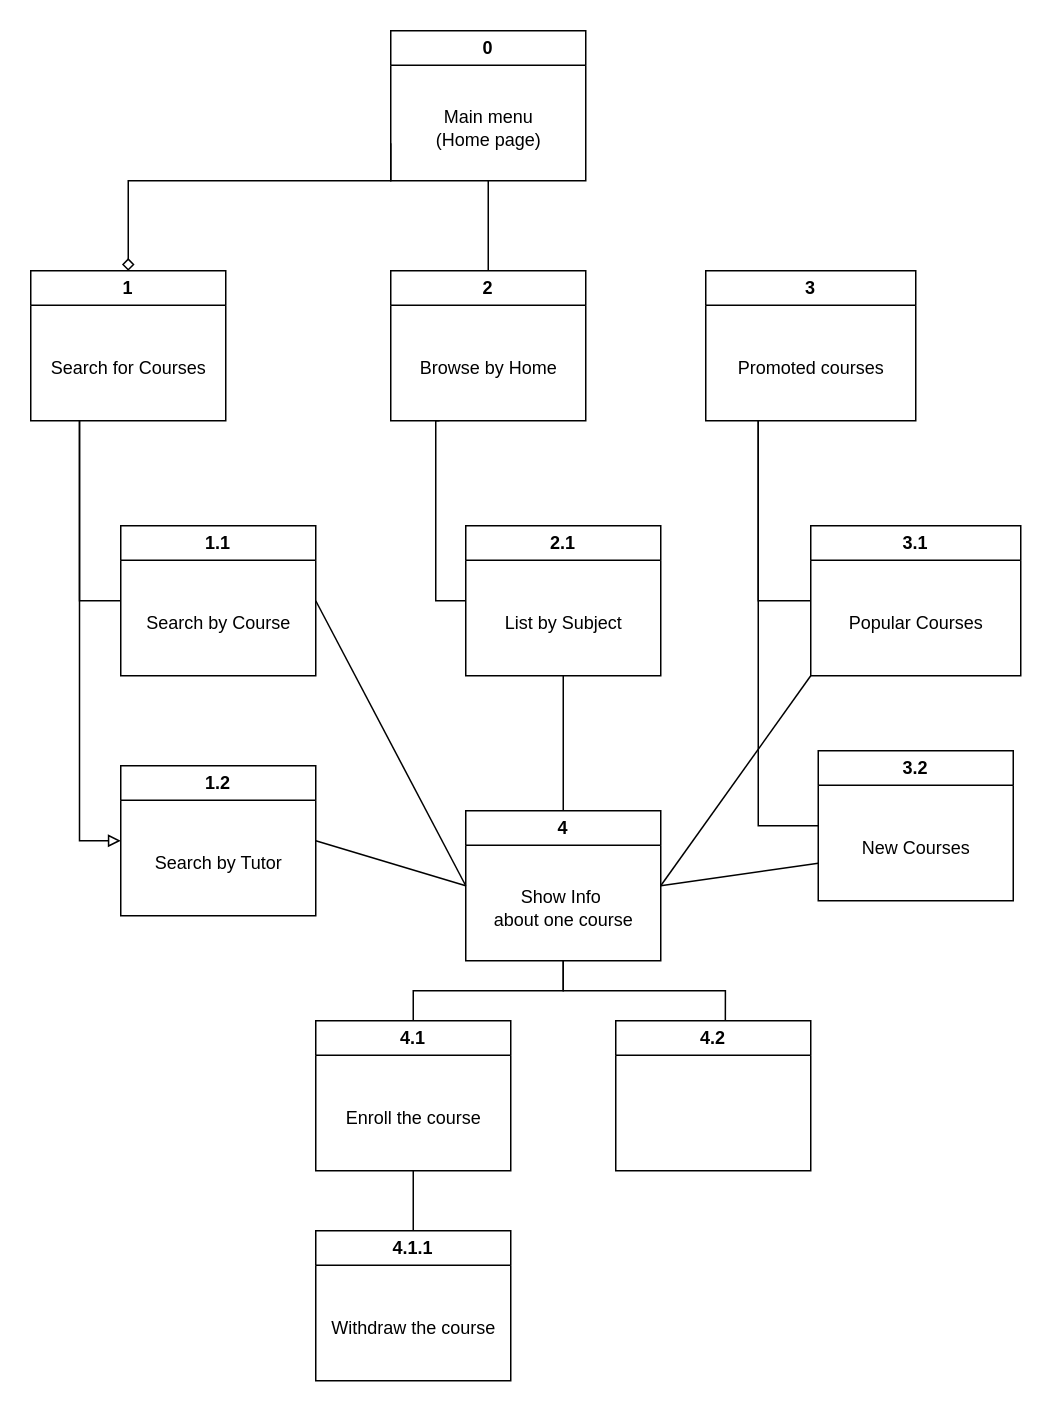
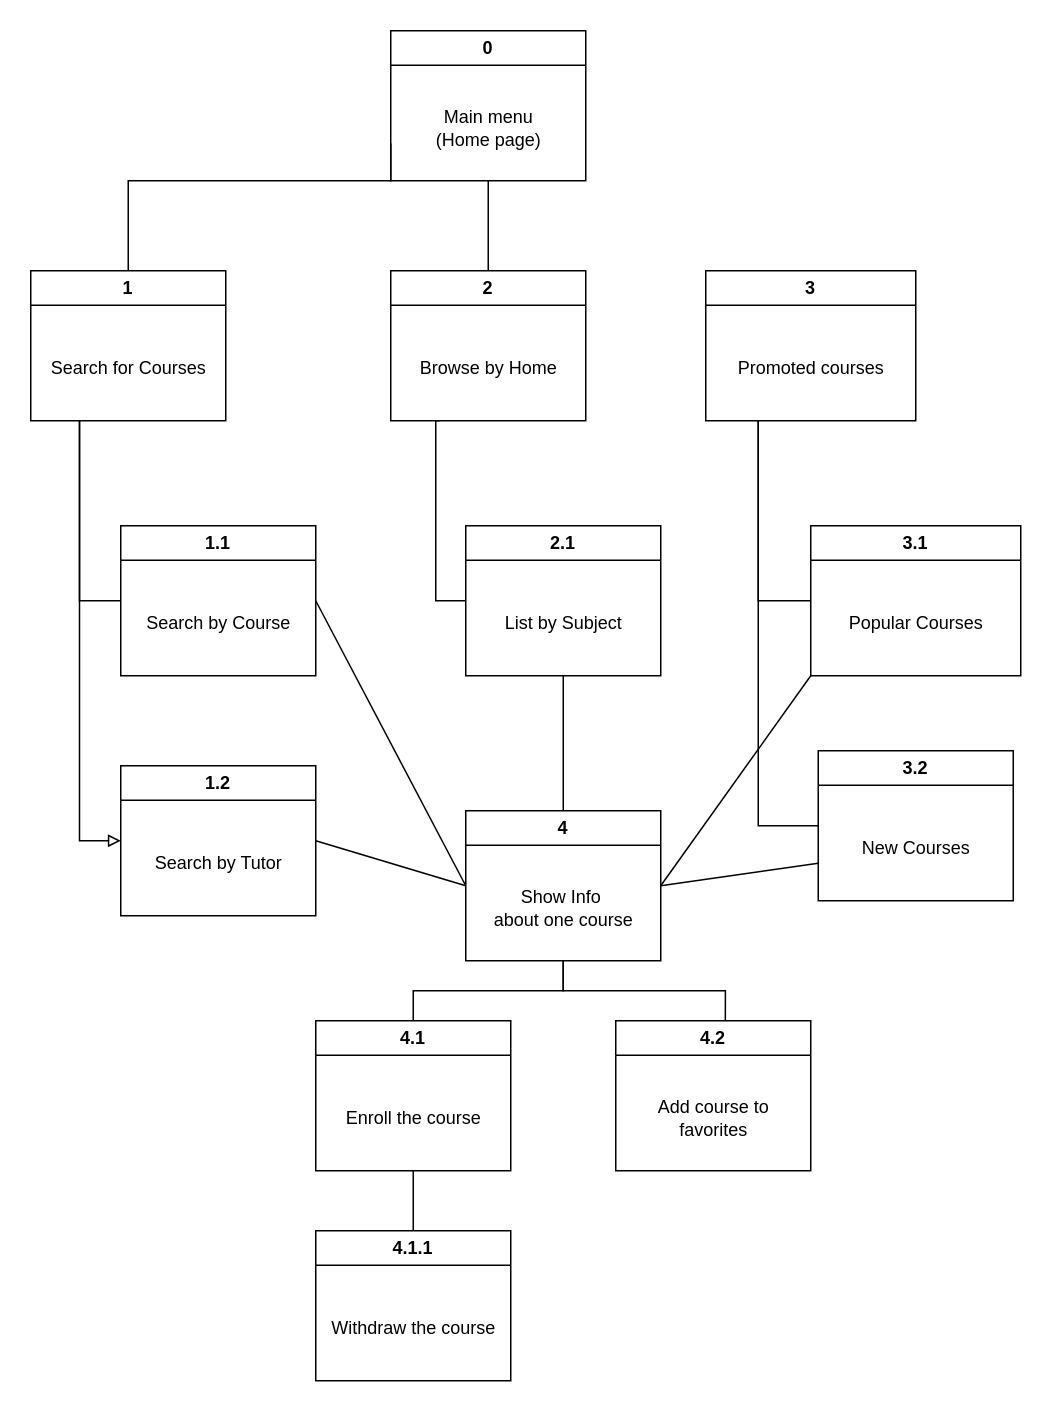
- <mxCell id="2" style="edgeStyle=orthogonalEdgeStyle;rounded=0;orthogonalLoop=1;jettySize=auto;html=1;exitX=0;exitY=0.75;exitDx=0;exitDy=0;entryX=0.5;entryY=0;entryDx=0;entryDy=0;endArrow=diamond;endFill=0;" edge="1" parent="1" source="4" target="8"><mxGeometry relative="1" as="geometry"><Array as="points"><mxPoint x="260" y="120" /><mxPoint x="85" y="120" /></Array></mxGeometry></mxCell>
+ <mxCell id="2" style="edgeStyle=orthogonalEdgeStyle;rounded=0;orthogonalLoop=1;jettySize=auto;html=1;exitX=0;exitY=0.75;exitDx=0;exitDy=0;entryX=0.5;entryY=0;entryDx=0;entryDy=0;endArrow=none;endFill=0;" edge="1" parent="1" source="4" target="8"><mxGeometry relative="1" as="geometry"><Array as="points"><mxPoint x="260" y="120" /><mxPoint x="85" y="120" /></Array></mxGeometry></mxCell>
+ <mxCell id="37" value="Add course to&lt;br&gt;favorites" style="text;html=1;align=center;verticalAlign=middle;resizable=0;points=[];autosize=1;strokeColor=none;fillColor=none;" vertex="1" parent="36"><mxGeometry x="15" y="45" width="100" height="40" as="geometry" /></mxCell>
